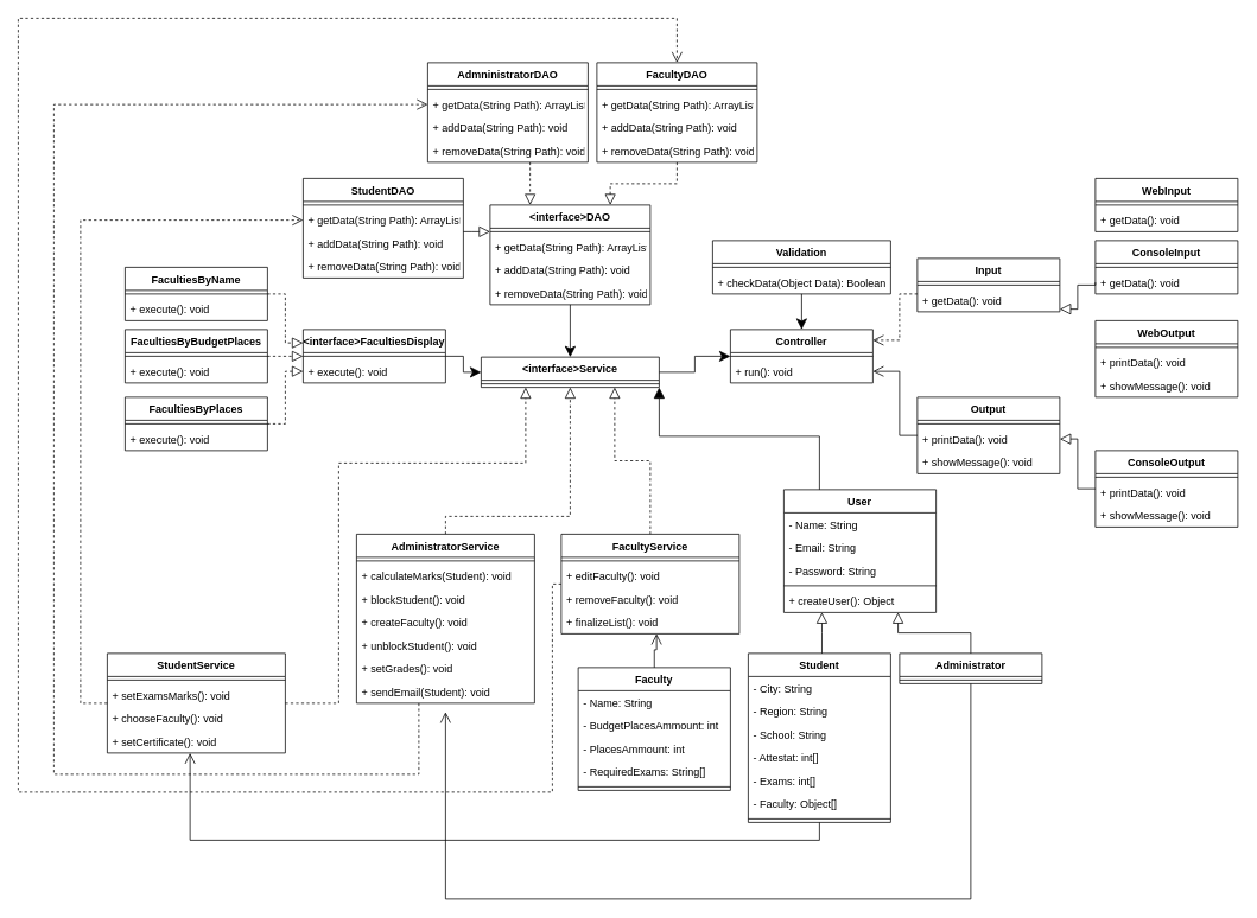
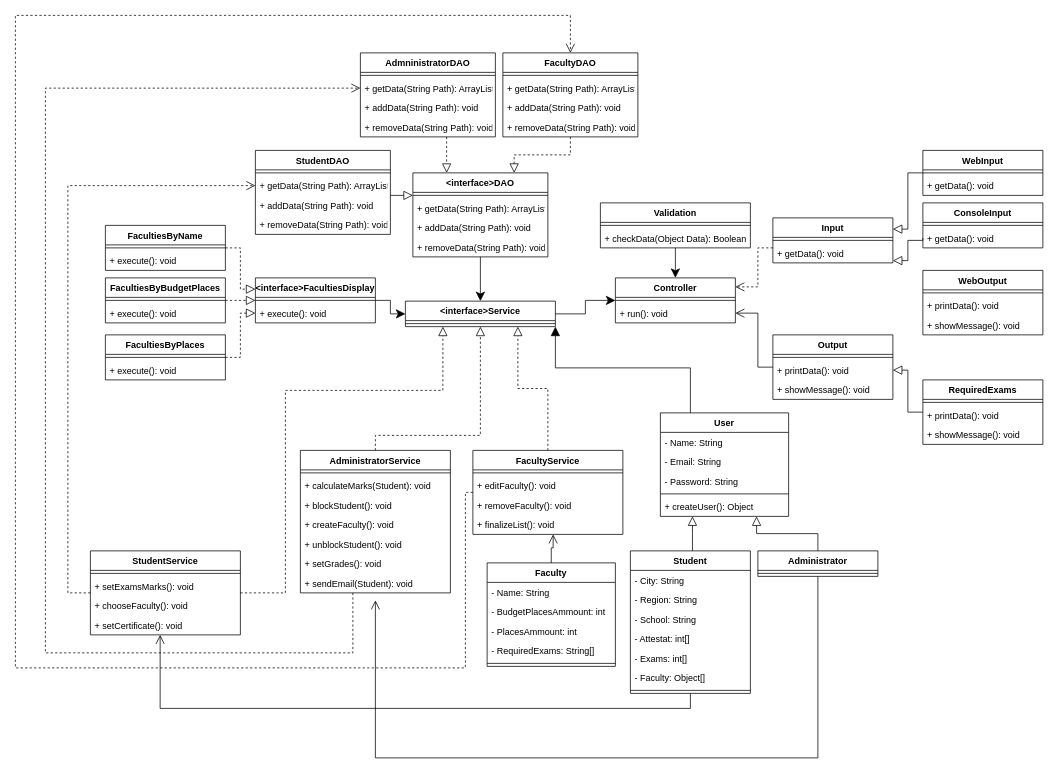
+ <mxCell id="8" style="edgeStyle=orthogonalEdgeStyle;rounded=0;orthogonalLoop=1;jettySize=auto;html=1;entryX=1;entryY=0.25;entryDx=0;entryDy=0;endArrow=block;endFill=0;endSize=10;" edge="1" parent="1" source="25" target="22"><mxGeometry relative="1" as="geometry" /></mxCell>
- <mxCell id="35" value="ConsoleOutput" style="swimlane;fontStyle=1;align=center;verticalAlign=top;childLayout=stackLayout;horizontal=1;startSize=26;horizontalStack=0;resizeParent=1;resizeParentMax=0;resizeLast=0;collapsible=1;marginBottom=0;" vertex="1" parent="1"><mxGeometry x="1230" y="506" width="160" height="86" as="geometry" /></mxCell>
+ <mxCell id="35" value="RequiredExams" style="swimlane;fontStyle=1;align=center;verticalAlign=top;childLayout=stackLayout;horizontal=1;startSize=26;horizontalStack=0;resizeParent=1;resizeParentMax=0;resizeLast=0;collapsible=1;marginBottom=0;" vertex="1" parent="1"><mxGeometry x="1230" y="506" width="160" height="86" as="geometry" /></mxCell>
